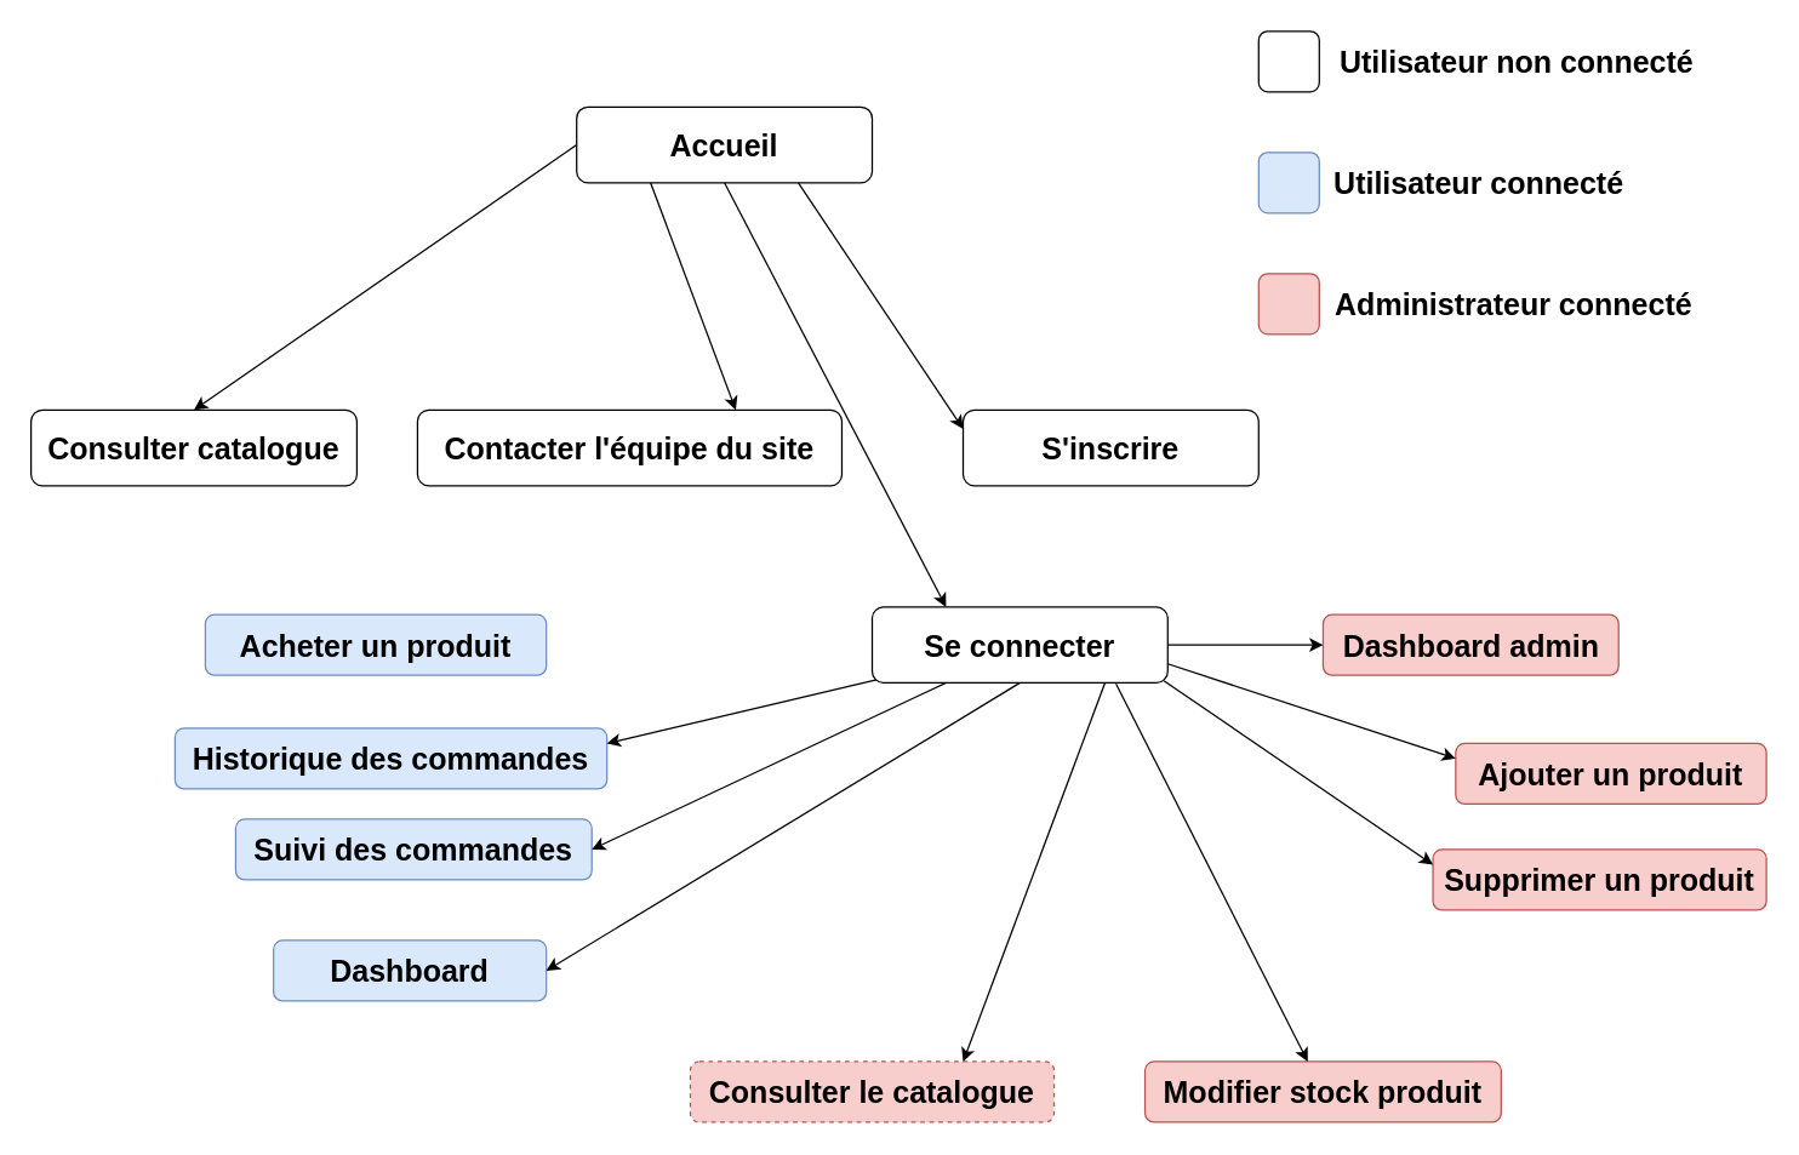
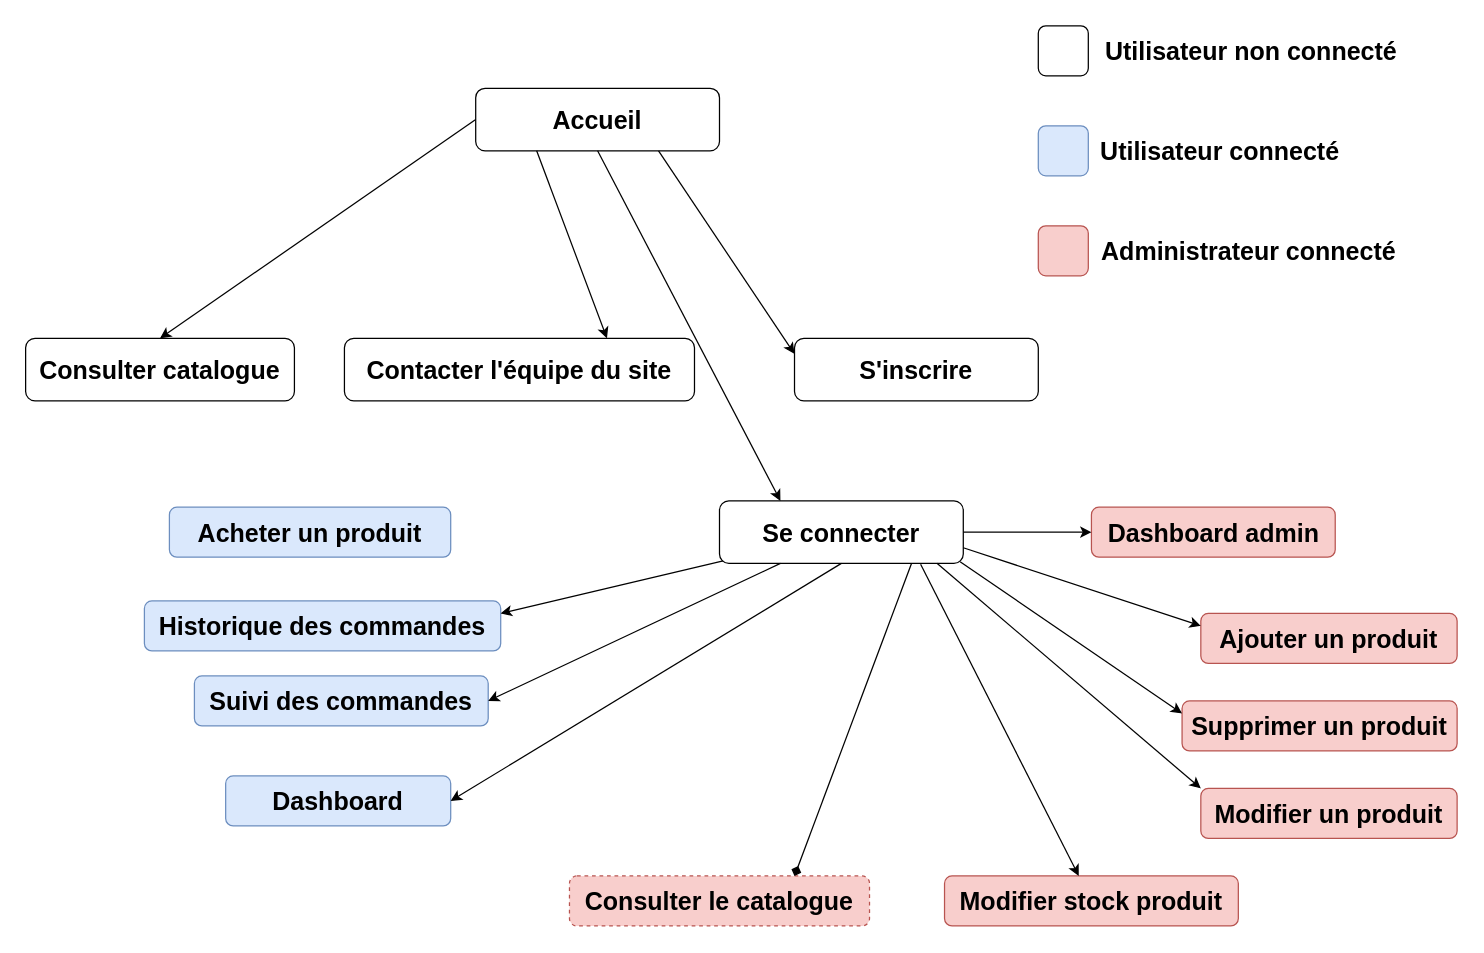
+ <mxCell id="33" value="" style="endArrow=classic;html=1;rounded=0;exitX=0.892;exitY=0.999;exitDx=0;exitDy=0;exitPerimeter=0;entryX=0;entryY=0;entryDx=0;entryDy=0;" edge="1" parent="1" source="6" target="29"><mxGeometry width="50" height="50" relative="1" as="geometry"><mxPoint x="635" y="610" as="sourcePoint" /><mxPoint x="685" y="560" as="targetPoint" /></mxGeometry></mxCell>
+ <mxCell id="29" value="&lt;span style=&quot;font-size: 20px;&quot;&gt;&lt;b&gt;Modifier un produit&lt;/b&gt;&lt;/span&gt;" style="rounded=1;whiteSpace=wrap;html=1;fillColor=#f8cecc;strokeColor=#b85450;" vertex="1" parent="1"><mxGeometry x="960" y="630" width="205" height="40" as="geometry" /></mxCell>
- <mxCell id="35" value="" style="endArrow=classic;html=1;rounded=0;exitX=0.788;exitY=0.998;exitDx=0;exitDy=0;exitPerimeter=0;entryX=0.75;entryY=0;entryDx=0;entryDy=0;" edge="1" parent="1" source="6" target="30"><mxGeometry width="50" height="50" relative="1" as="geometry"><mxPoint x="625" y="660" as="sourcePoint" /><mxPoint x="675" y="610" as="targetPoint" /></mxGeometry></mxCell>
+ <mxCell id="35" value="" style="endArrow=diamond;html=1;rounded=0;exitX=0.788;exitY=0.998;exitDx=0;exitDy=0;exitPerimeter=0;entryX=0.75;entryY=0;entryDx=0;entryDy=0;" edge="1" parent="1" source="6" target="30"><mxGeometry width="50" height="50" relative="1" as="geometry"><mxPoint x="625" y="660" as="sourcePoint" /><mxPoint x="675" y="610" as="targetPoint" /></mxGeometry></mxCell>
